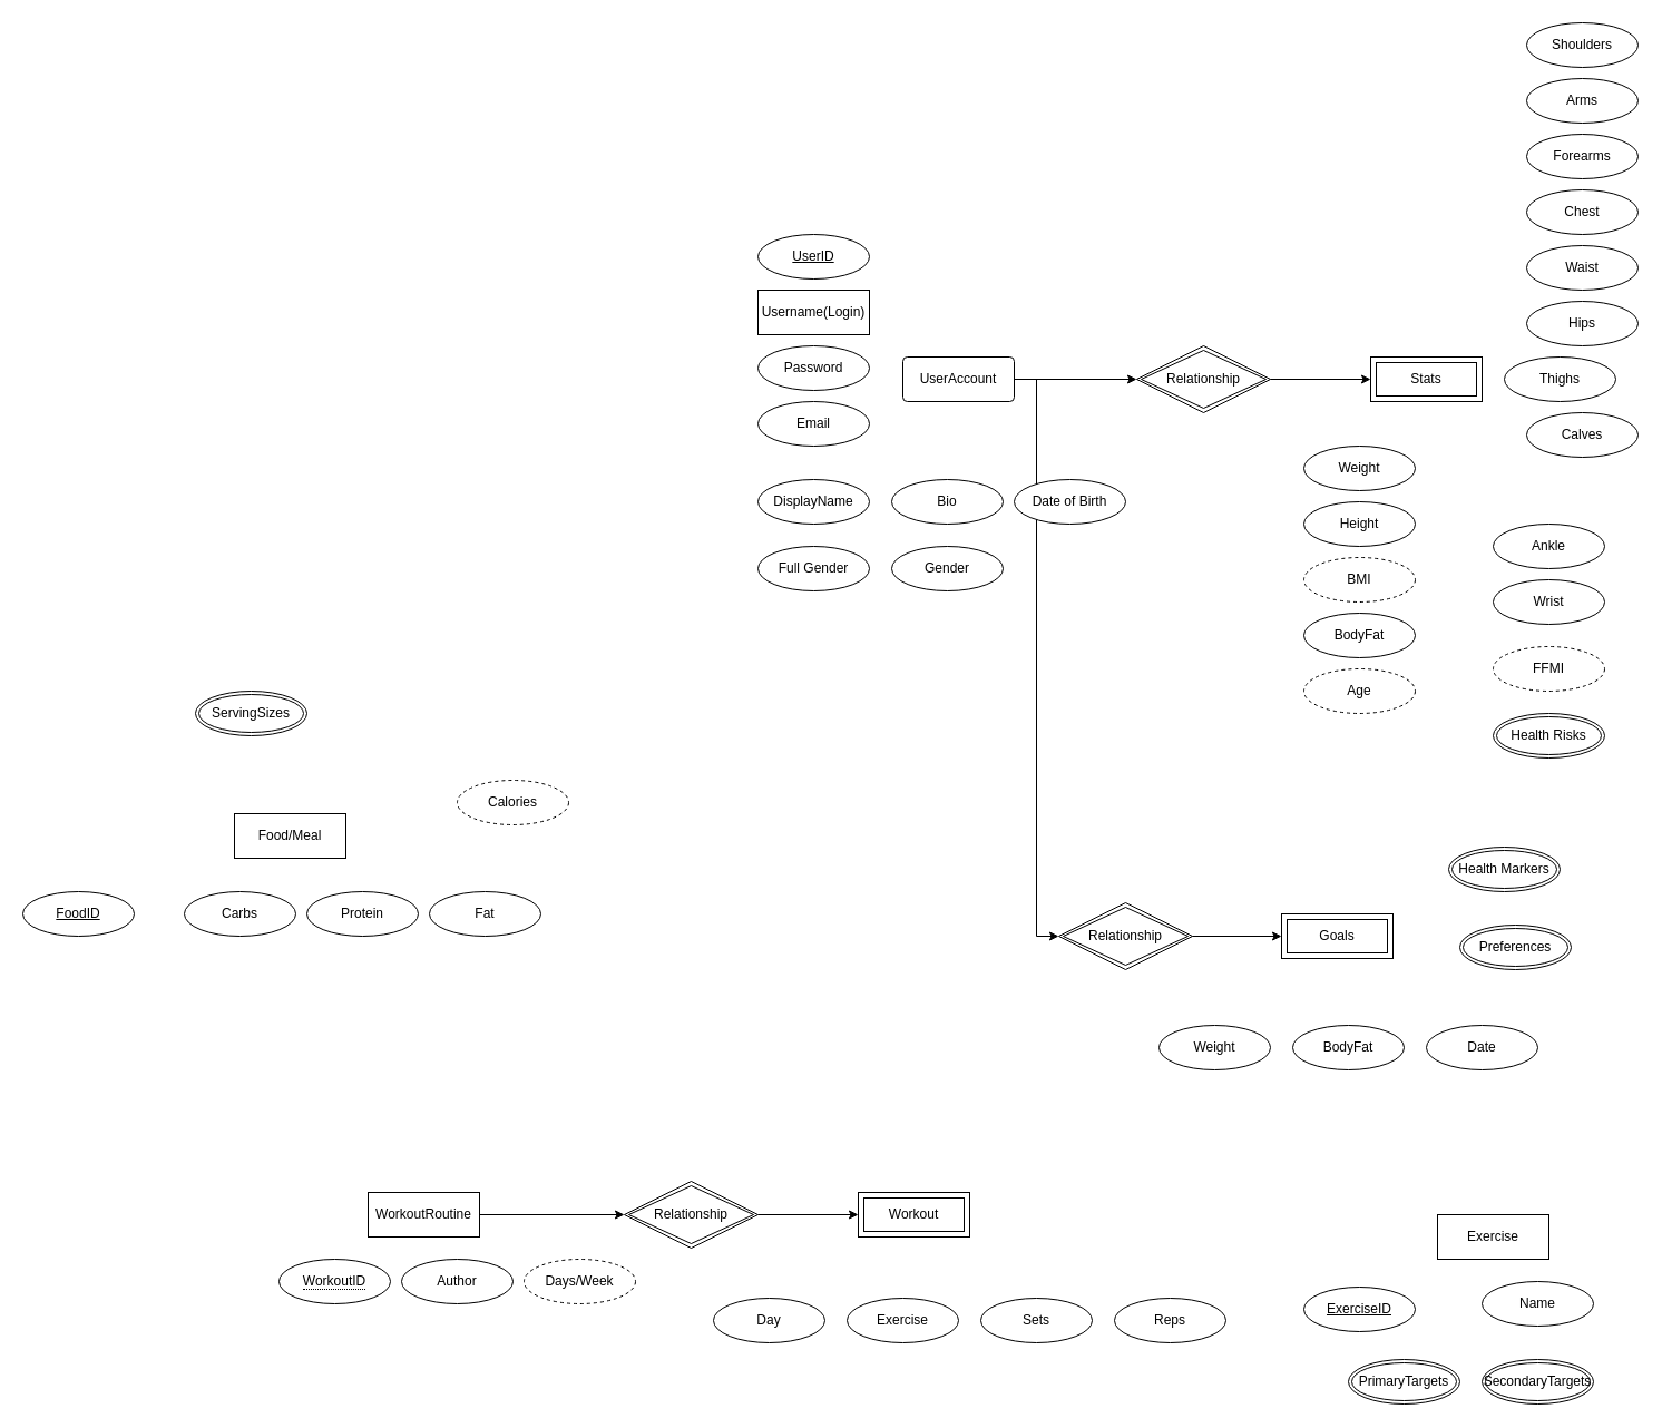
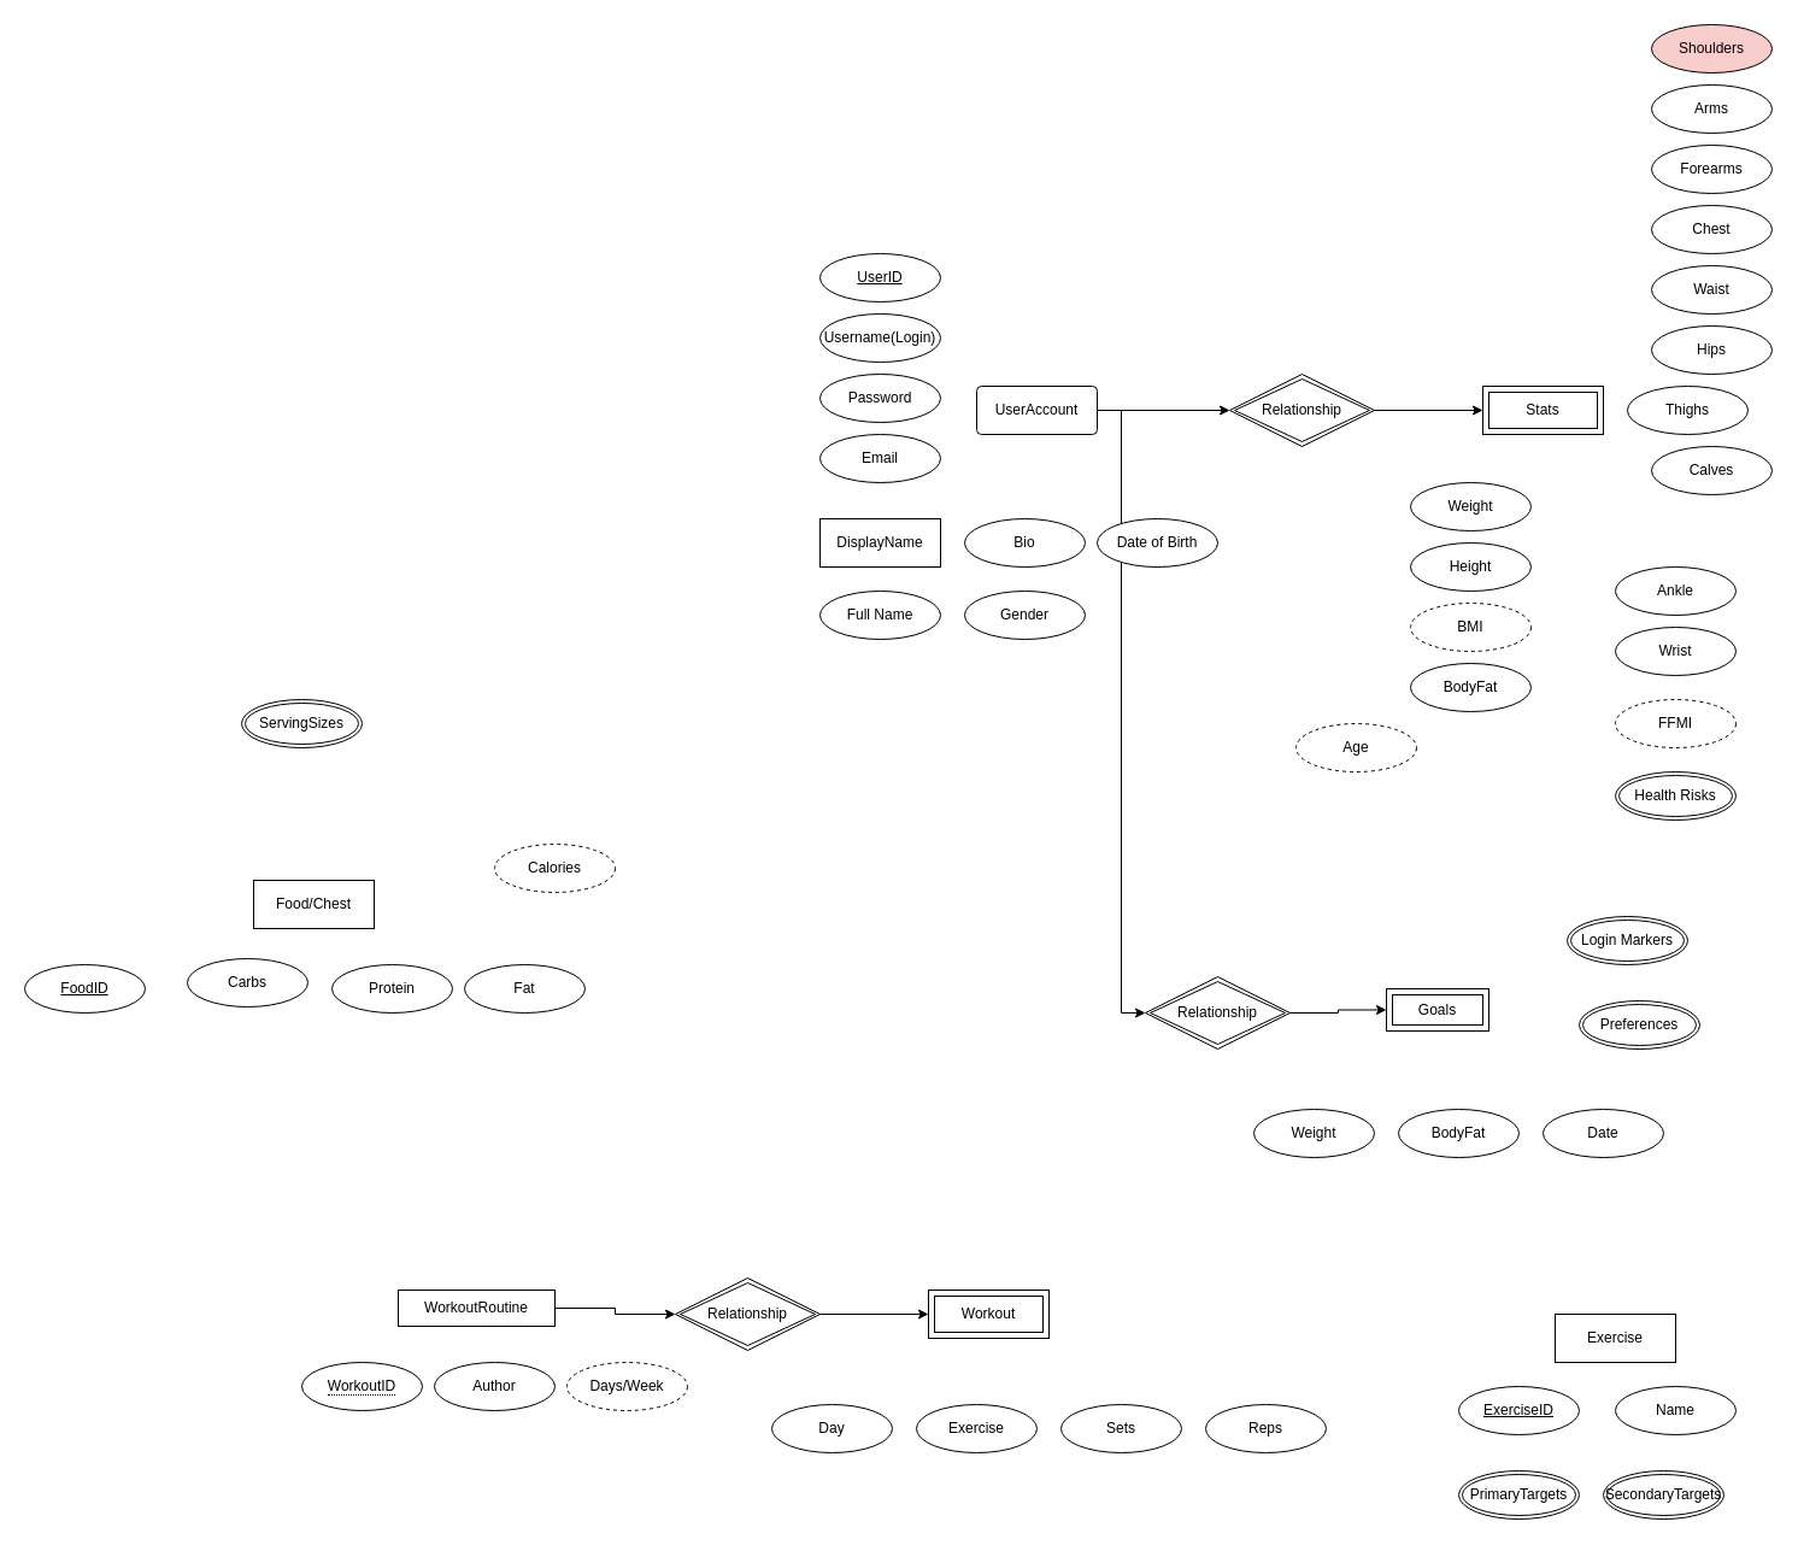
- <mxCell id="28" value="Shoulders&lt;br&gt;" style="ellipse;whiteSpace=wrap;html=1;align=center;" vertex="1" parent="1"><mxGeometry x="1370" y="20" width="100" height="40" as="geometry" /></mxCell>
+ <mxCell id="28" value="Shoulders&lt;br&gt;" style="ellipse;whiteSpace=wrap;html=1;align=center;fillColor=#f8cecc;" vertex="1" parent="1"><mxGeometry x="1370" y="20" width="100" height="40" as="geometry" /></mxCell>
- <mxCell id="5" value="Username(Login)" style="whiteSpace=wrap;html=1;align=center;rounded=0;" vertex="1" parent="1"><mxGeometry x="680" y="260" width="100" height="40" as="geometry" /></mxCell>
+ <mxCell id="5" value="Username(Login)" style="ellipse;whiteSpace=wrap;html=1;align=center;" vertex="1" parent="1"><mxGeometry x="680" y="260" width="100" height="40" as="geometry" /></mxCell>
- <mxCell id="10" value="DisplayName" style="ellipse;whiteSpace=wrap;html=1;align=center;" vertex="1" parent="1"><mxGeometry x="680" y="430" width="100" height="40" as="geometry" /></mxCell>
+ <mxCell id="10" value="DisplayName" style="whiteSpace=wrap;html=1;align=center;rounded=0;" vertex="1" parent="1"><mxGeometry x="680" y="430" width="100" height="40" as="geometry" /></mxCell>
- <mxCell id="11" value="Full Gender" style="ellipse;whiteSpace=wrap;html=1;align=center;" vertex="1" parent="1"><mxGeometry x="680" y="490" width="100" height="40" as="geometry" /></mxCell>
+ <mxCell id="11" value="Full Name" style="ellipse;whiteSpace=wrap;html=1;align=center;" vertex="1" parent="1"><mxGeometry x="680" y="490" width="100" height="40" as="geometry" /></mxCell>
- <mxCell id="20" value="Age" style="ellipse;whiteSpace=wrap;html=1;align=center;dashed=1;" vertex="1" parent="1"><mxGeometry x="1170" y="600" width="100" height="40" as="geometry" /></mxCell>
+ <mxCell id="20" value="Age" style="ellipse;whiteSpace=wrap;html=1;align=center;dashed=1;" vertex="1" parent="1"><mxGeometry x="1075" y="600" width="100" height="40" as="geometry" /></mxCell>
- <mxCell id="65" value="ServingSizes" style="ellipse;shape=doubleEllipse;margin=3;whiteSpace=wrap;html=1;align=center;" vertex="1" parent="1"><mxGeometry x="175" y="620" width="100" height="40" as="geometry" /></mxCell>
+ <mxCell id="65" value="ServingSizes" style="ellipse;shape=doubleEllipse;margin=3;whiteSpace=wrap;html=1;align=center;" vertex="1" parent="1"><mxGeometry x="200" y="580" width="100" height="40" as="geometry" /></mxCell>
- <mxCell id="59" value="Food/Meal" style="whiteSpace=wrap;html=1;align=center;" vertex="1" parent="1"><mxGeometry x="210" y="730" width="100" height="40" as="geometry" /></mxCell>
+ <mxCell id="59" value="Food/Chest" style="whiteSpace=wrap;html=1;align=center;" vertex="1" parent="1"><mxGeometry x="210" y="730" width="100" height="40" as="geometry" /></mxCell>
- <mxCell id="41" value="Health Markers" style="ellipse;shape=doubleEllipse;margin=3;whiteSpace=wrap;html=1;align=center;" vertex="1" parent="1"><mxGeometry x="1300" y="760" width="100" height="40" as="geometry" /></mxCell>
+ <mxCell id="41" value="Login Markers" style="ellipse;shape=doubleEllipse;margin=3;whiteSpace=wrap;html=1;align=center;" vertex="1" parent="1"><mxGeometry x="1300" y="760" width="100" height="40" as="geometry" /></mxCell>
- <mxCell id="61" value="Carbs" style="ellipse;whiteSpace=wrap;html=1;align=center;" vertex="1" parent="1"><mxGeometry x="165" y="800" width="100" height="40" as="geometry" /></mxCell>
+ <mxCell id="61" value="Carbs" style="ellipse;whiteSpace=wrap;html=1;align=center;" vertex="1" parent="1"><mxGeometry x="155" y="795" width="100" height="40" as="geometry" /></mxCell>
- <mxCell id="36" value="Goals" style="shape=ext;margin=3;double=1;whiteSpace=wrap;html=1;align=center;" vertex="1" parent="1"><mxGeometry x="1150" y="820" width="100" height="40" as="geometry" /></mxCell>
+ <mxCell id="36" value="Goals" style="shape=ext;margin=3;double=1;whiteSpace=wrap;html=1;align=center;" vertex="1" parent="1"><mxGeometry x="1150" y="820" width="85" height="35" as="geometry" /></mxCell>
- <mxCell id="43" value="WorkoutRoutine" style="whiteSpace=wrap;html=1;align=center;" vertex="1" parent="1"><mxGeometry x="330" y="1070" width="100" height="40" as="geometry" /></mxCell>
+ <mxCell id="43" value="WorkoutRoutine" style="whiteSpace=wrap;html=1;align=center;" vertex="1" parent="1"><mxGeometry x="330" y="1070" width="130" height="30" as="geometry" /></mxCell>
- <mxCell id="52" value="Name" style="ellipse;whiteSpace=wrap;html=1;align=center;" vertex="1" parent="1"><mxGeometry x="1330" y="1150" width="100" height="40" as="geometry" /></mxCell>
+ <mxCell id="52" value="Name" style="ellipse;whiteSpace=wrap;html=1;align=center;" vertex="1" parent="1"><mxGeometry x="1340" y="1150" width="100" height="40" as="geometry" /></mxCell>
- <mxCell id="51" value="ExerciseID" style="ellipse;whiteSpace=wrap;html=1;align=center;fontStyle=4;" vertex="1" parent="1"><mxGeometry x="1170" y="1155" width="100" height="40" as="geometry" /></mxCell>
+ <mxCell id="51" value="ExerciseID" style="ellipse;whiteSpace=wrap;html=1;align=center;fontStyle=4;" vertex="1" parent="1"><mxGeometry x="1210" y="1150" width="100" height="40" as="geometry" /></mxCell>
